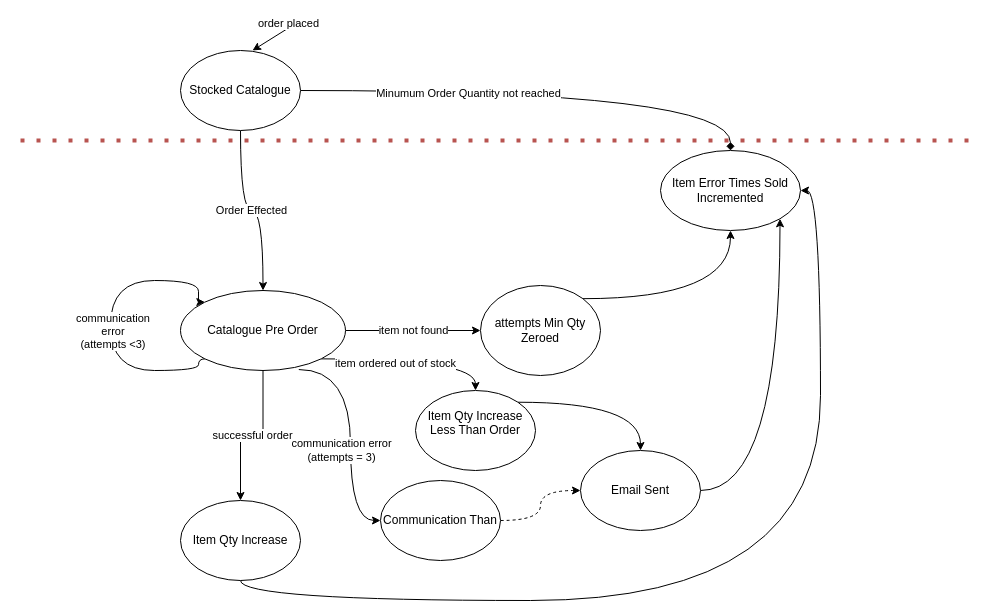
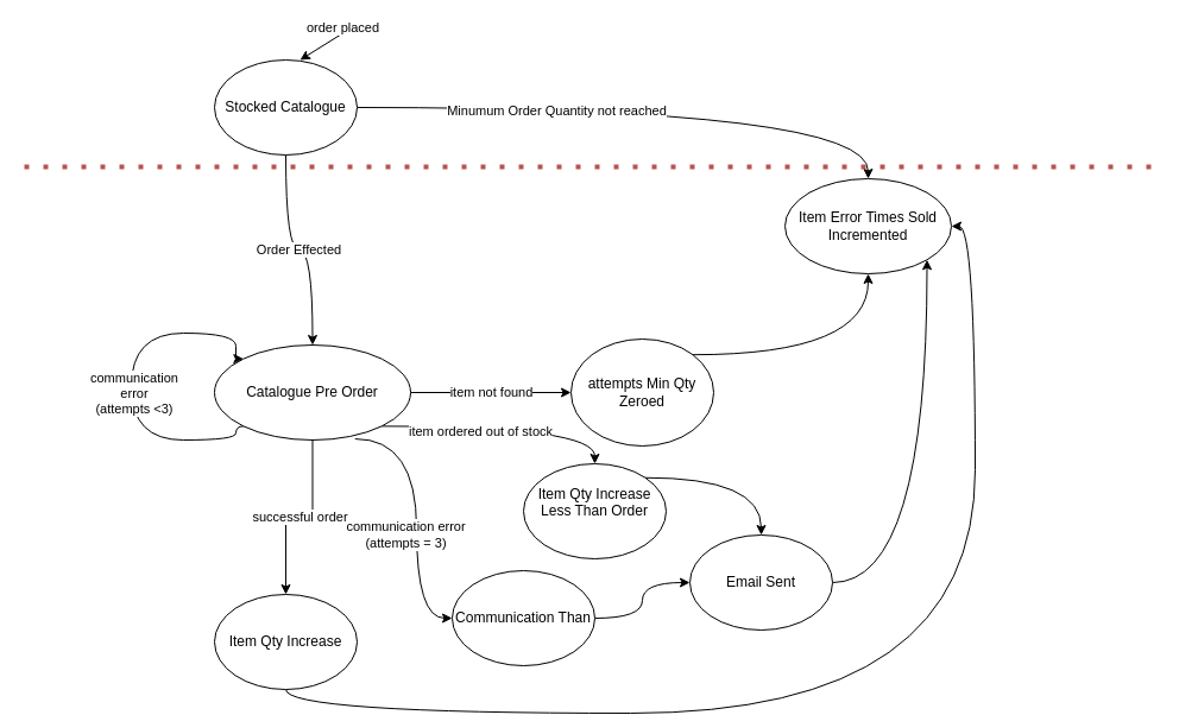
- <mxCell id="9" style="edgeStyle=orthogonalEdgeStyle;curved=1;rounded=0;orthogonalLoop=1;jettySize=auto;html=1;entryX=0.5;entryY=0;entryDx=0;entryDy=0;endArrow=diamond;" parent="1" source="26" target="22" edge="1"><mxGeometry relative="1" as="geometry"><Array as="points"><mxPoint x="730" y="90" /></Array><mxPoint x="310" y="160" as="sourcePoint" /></mxGeometry></mxCell>
+ <mxCell id="9" style="edgeStyle=orthogonalEdgeStyle;curved=1;rounded=0;orthogonalLoop=1;jettySize=auto;html=1;entryX=0.5;entryY=0;entryDx=0;entryDy=0;" parent="1" source="26" target="22" edge="1"><mxGeometry relative="1" as="geometry"><Array as="points"><mxPoint x="730" y="90" /></Array><mxPoint x="310" y="160" as="sourcePoint" /></mxGeometry></mxCell>
- <mxCell id="21" value="Item Qty Increase Less Than Order&lt;br&gt;&amp;nbsp;" style="ellipse;whiteSpace=wrap;html=1;" parent="1" vertex="1"><mxGeometry x="415" y="390" width="120" height="80" as="geometry" /></mxCell>
+ <mxCell id="21" value="Item Qty Increase Less Than Order&lt;br&gt;&amp;nbsp;" style="ellipse;whiteSpace=wrap;html=1;" parent="1" vertex="1"><mxGeometry x="440" y="390" width="120" height="80" as="geometry" /></mxCell>
- <mxCell id="27" style="edgeStyle=orthogonalEdgeStyle;curved=1;rounded=0;orthogonalLoop=1;jettySize=auto;html=1;exitX=1;exitY=0.5;exitDx=0;exitDy=0;dashed=1;" edge="1" parent="1" source="28" target="24"><mxGeometry relative="1" as="geometry" /></mxCell>
+ <mxCell id="27" style="edgeStyle=orthogonalEdgeStyle;curved=1;rounded=0;orthogonalLoop=1;jettySize=auto;html=1;exitX=1;exitY=0.5;exitDx=0;exitDy=0;" edge="1" parent="1" source="28" target="24"><mxGeometry relative="1" as="geometry" /></mxCell>
